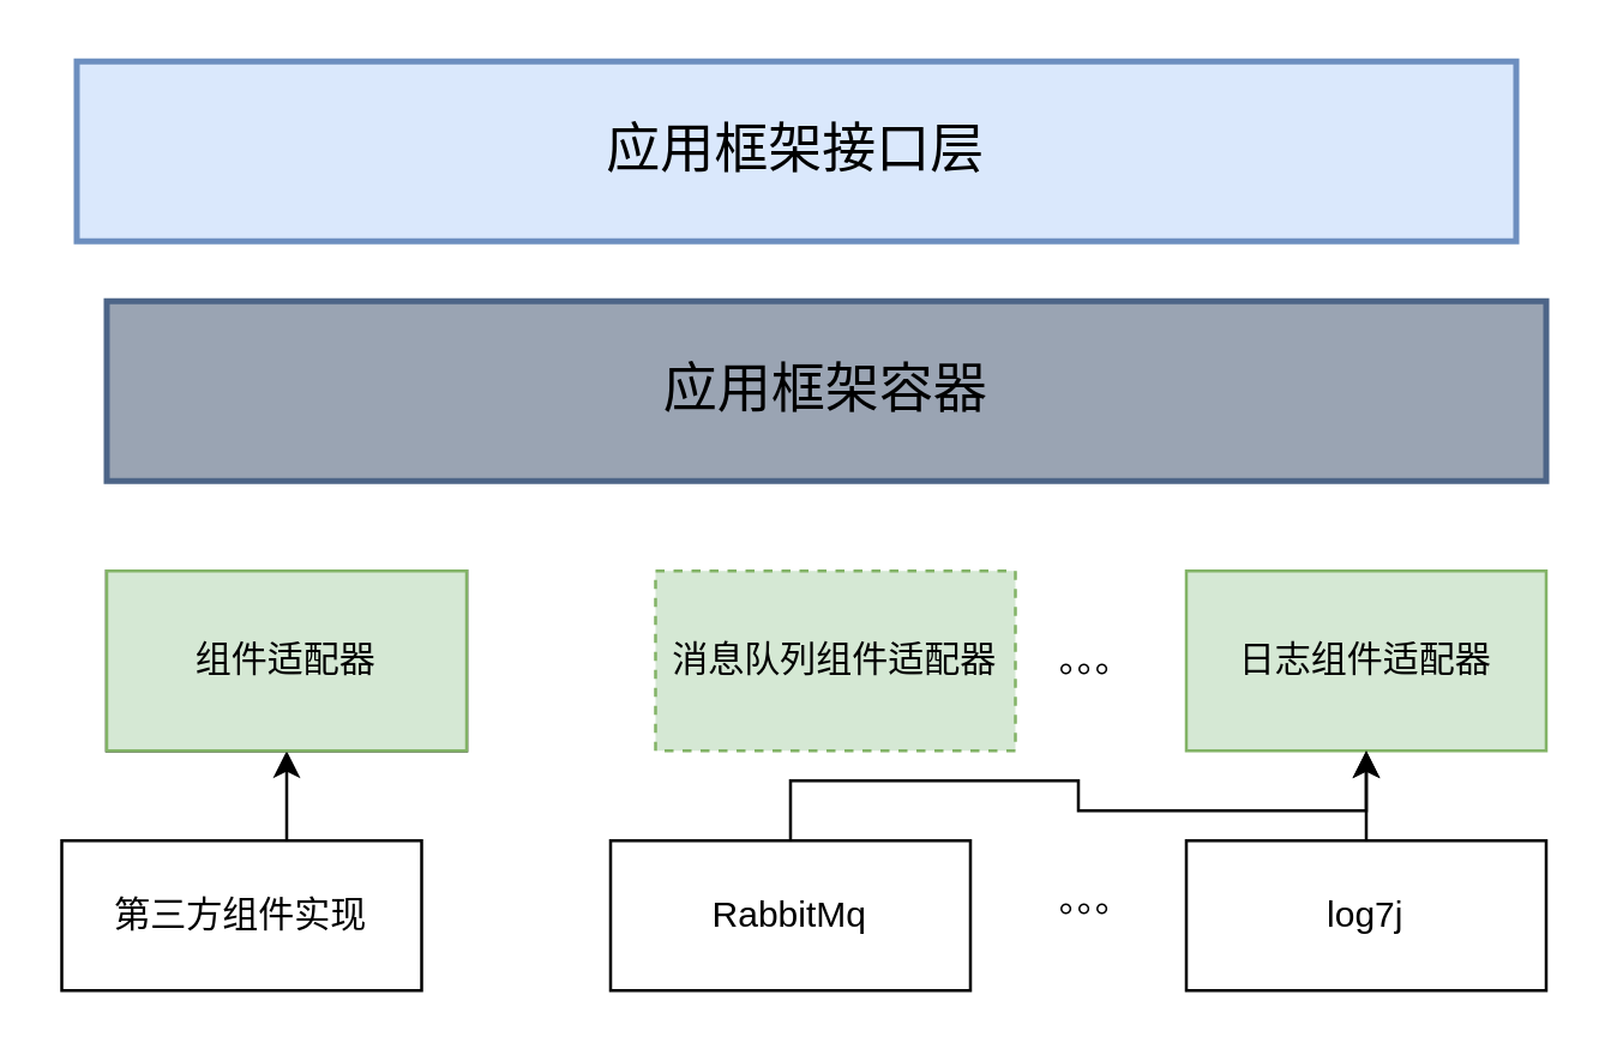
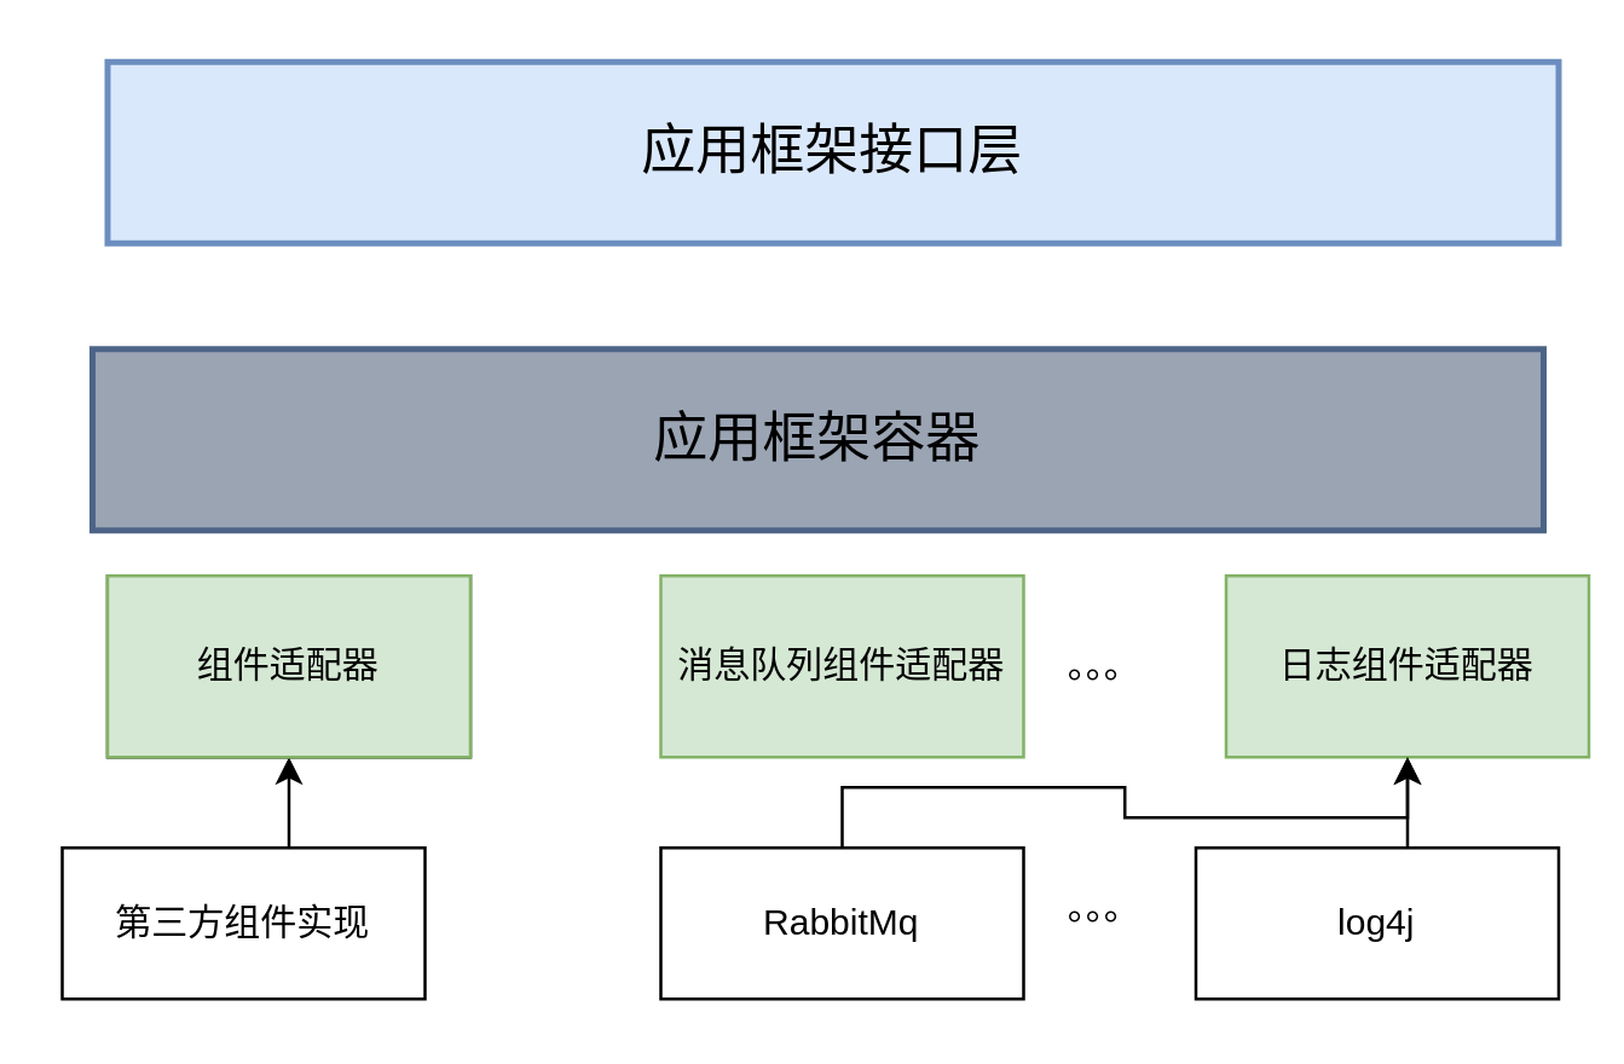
- <mxCell id="2" value="应用框架接口层" style="rounded=0;whiteSpace=wrap;html=1;fillColor=#dae8fc;strokeColor=#6c8ebf;strokeWidth=2;fontSize=18;" vertex="1" parent="1"><mxGeometry x="25" y="20" width="480" height="60" as="geometry" /></mxCell>
+ <mxCell id="2" value="应用框架接口层" style="rounded=0;whiteSpace=wrap;html=1;fillColor=#dae8fc;strokeColor=#6c8ebf;strokeWidth=2;fontSize=18;" vertex="1" parent="1"><mxGeometry x="35" y="20" width="480" height="60" as="geometry" /></mxCell>
- <mxCell id="3" value="应用框架容器" style="rounded=0;whiteSpace=wrap;html=1;strokeColor=#4C6487;fillColor=#9AA4B3;strokeWidth=2;fontSize=18;" vertex="1" parent="1"><mxGeometry x="35" y="100" width="480" height="60" as="geometry" /></mxCell>
+ <mxCell id="3" value="应用框架容器" style="rounded=0;whiteSpace=wrap;html=1;strokeColor=#4C6487;fillColor=#9AA4B3;strokeWidth=2;fontSize=18;" vertex="1" parent="1"><mxGeometry x="30" y="115" width="480" height="60" as="geometry" /></mxCell>
- <mxCell id="13" value="消息队列组件适配器" style="rounded=0;whiteSpace=wrap;html=1;fillColor=#d5e8d4;strokeColor=#82b366;dashed=1;" vertex="1" parent="1"><mxGeometry x="218" y="190" width="120" height="60" as="geometry" /></mxCell>
+ <mxCell id="13" value="消息队列组件适配器" style="rounded=0;whiteSpace=wrap;html=1;fillColor=#d5e8d4;strokeColor=#82b366;" vertex="1" parent="1"><mxGeometry x="218" y="190" width="120" height="60" as="geometry" /></mxCell>
- <mxCell id="7" value="日志组件适配器" style="rounded=0;whiteSpace=wrap;html=1;fillColor=#d5e8d4;strokeColor=#82b366;" vertex="1" parent="1"><mxGeometry x="395" y="190" width="120" height="60" as="geometry" /></mxCell>
+ <mxCell id="7" value="日志组件适配器" style="rounded=0;whiteSpace=wrap;html=1;fillColor=#d5e8d4;strokeColor=#82b366;" vertex="1" parent="1"><mxGeometry x="405" y="190" width="120" height="60" as="geometry" /></mxCell>
- <mxCell id="9" value="RabbitMq" style="rounded=0;whiteSpace=wrap;html=1;" vertex="1" parent="1"><mxGeometry x="203" y="280" width="120" height="50" as="geometry" /></mxCell>
+ <mxCell id="9" value="RabbitMq" style="rounded=0;whiteSpace=wrap;html=1;" vertex="1" parent="1"><mxGeometry x="218" y="280" width="120" height="50" as="geometry" /></mxCell>
- <mxCell id="11" value="log7j" style="rounded=0;whiteSpace=wrap;html=1;" vertex="1" parent="1"><mxGeometry x="395" y="280" width="120" height="50" as="geometry" /></mxCell>
+ <mxCell id="11" value="log4j" style="rounded=0;whiteSpace=wrap;html=1;" vertex="1" parent="1"><mxGeometry x="395" y="280" width="120" height="50" as="geometry" /></mxCell>
